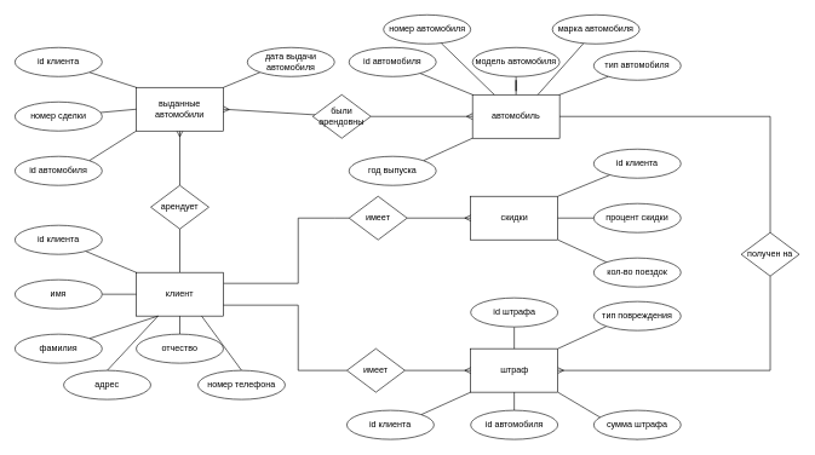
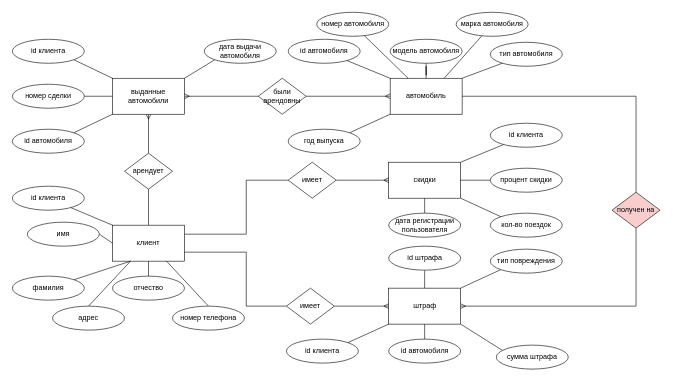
- <mxCell id="9" value="выданные автомобили" style="rounded=0;whiteSpace=wrap;html=1;labelBackgroundColor=none;" parent="1" vertex="1"><mxGeometry x="187" y="120" width="120" height="60" as="geometry" /></mxCell>
+ <mxCell id="9" value="выданные автомобили" style="rounded=0;whiteSpace=wrap;html=1;labelBackgroundColor=none;" parent="1" vertex="1"><mxGeometry x="187" y="130" width="120" height="60" as="geometry" /></mxCell>
+ <mxCell id="35" style="edgeStyle=none;rounded=0;orthogonalLoop=1;jettySize=auto;html=1;entryX=0.5;entryY=1;entryDx=0;entryDy=0;endArrow=none;endFill=0;labelBackgroundColor=none;fontColor=default;" parent="1" source="36" target="7" edge="1"><mxGeometry relative="1" as="geometry" /></mxCell>
- <mxCell id="65" value="получен на" style="rhombus;whiteSpace=wrap;html=1;labelBackgroundColor=none;" parent="1" vertex="1"><mxGeometry x="1020" y="320" width="80" height="60" as="geometry" /></mxCell>
+ <mxCell id="65" value="получен на" style="rhombus;whiteSpace=wrap;html=1;labelBackgroundColor=none;fillColor=#f8cecc;" parent="1" vertex="1"><mxGeometry x="1020" y="320" width="80" height="60" as="geometry" /></mxCell>
+ <mxCell id="36" value="дата регистрации пользователя" style="ellipse;whiteSpace=wrap;html=1;labelBackgroundColor=none;" parent="1" vertex="1"><mxGeometry x="647.5" y="355" width="120" height="40" as="geometry" /></mxCell>
- <mxCell id="25" value="имя" style="ellipse;whiteSpace=wrap;html=1;labelBackgroundColor=none;" parent="1" vertex="1"><mxGeometry x="20" y="385" width="120" height="40" as="geometry" /></mxCell>
+ <mxCell id="25" value="имя" style="ellipse;whiteSpace=wrap;html=1;labelBackgroundColor=none;" parent="1" vertex="1"><mxGeometry x="45" y="370" width="120" height="40" as="geometry" /></mxCell>
- <mxCell id="69" value="номер телефона" style="ellipse;whiteSpace=wrap;html=1;labelBackgroundColor=none;" vertex="1" parent="1"><mxGeometry x="272" y="510" width="120" height="40" as="geometry" /></mxCell>
+ <mxCell id="69" value="номер телефона" style="ellipse;whiteSpace=wrap;html=1;labelBackgroundColor=none;" vertex="1" parent="1"><mxGeometry x="287" y="510" width="120" height="40" as="geometry" /></mxCell>
- <mxCell id="56" value="сумма штрафа" style="ellipse;whiteSpace=wrap;html=1;labelBackgroundColor=none;" parent="1" vertex="1"><mxGeometry x="817" y="565" width="120" height="40" as="geometry" /></mxCell>
+ <mxCell id="56" value="сумма штрафа" style="ellipse;whiteSpace=wrap;html=1;labelBackgroundColor=none;" parent="1" vertex="1"><mxGeometry x="827" y="575" width="120" height="40" as="geometry" /></mxCell>
